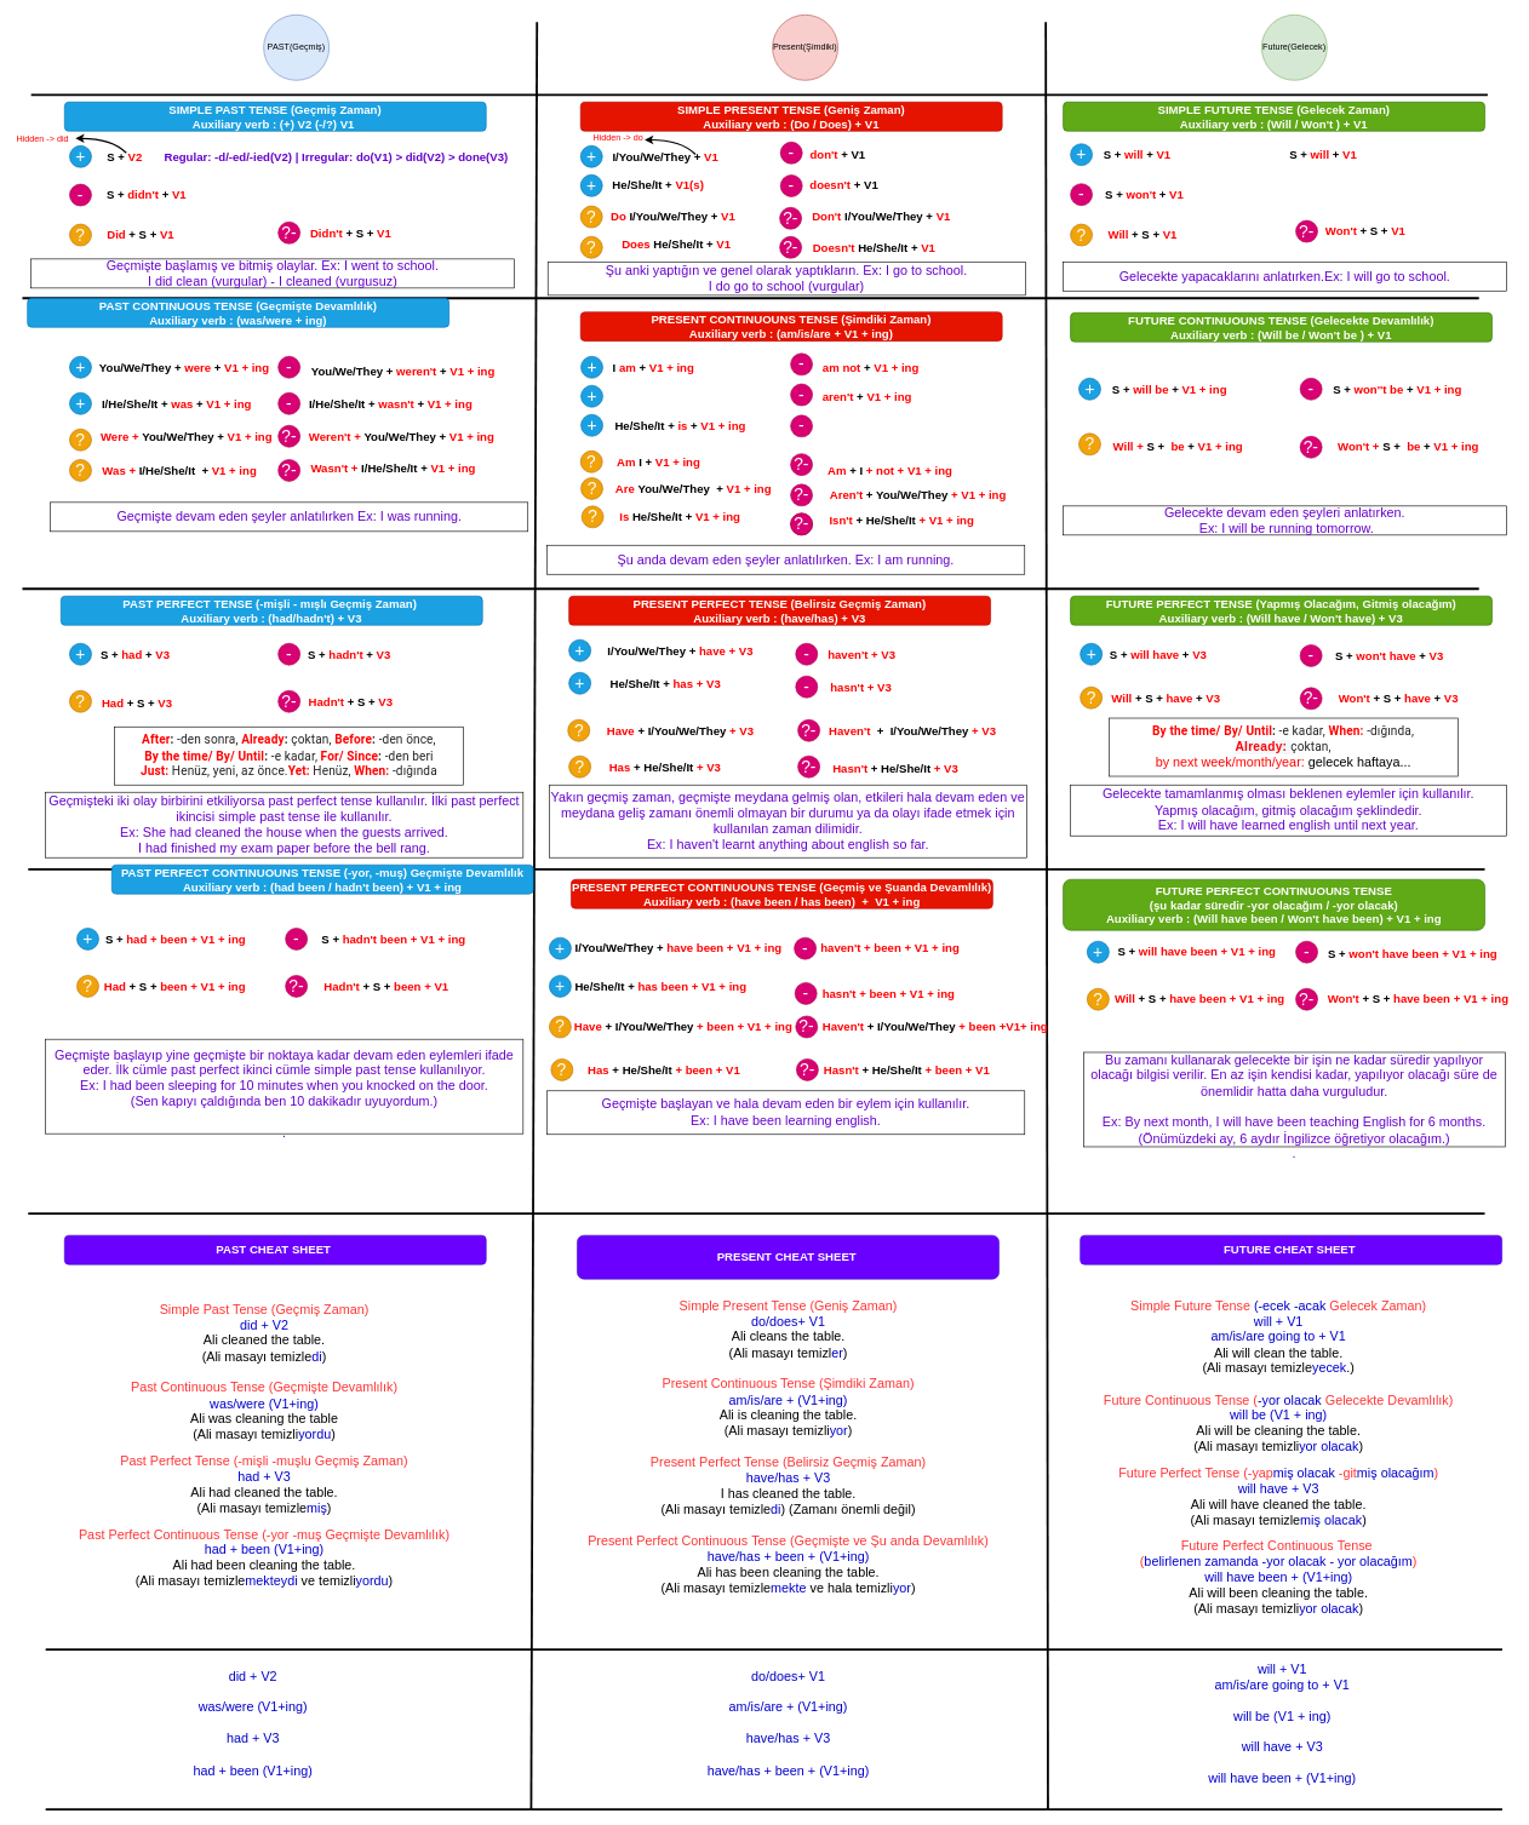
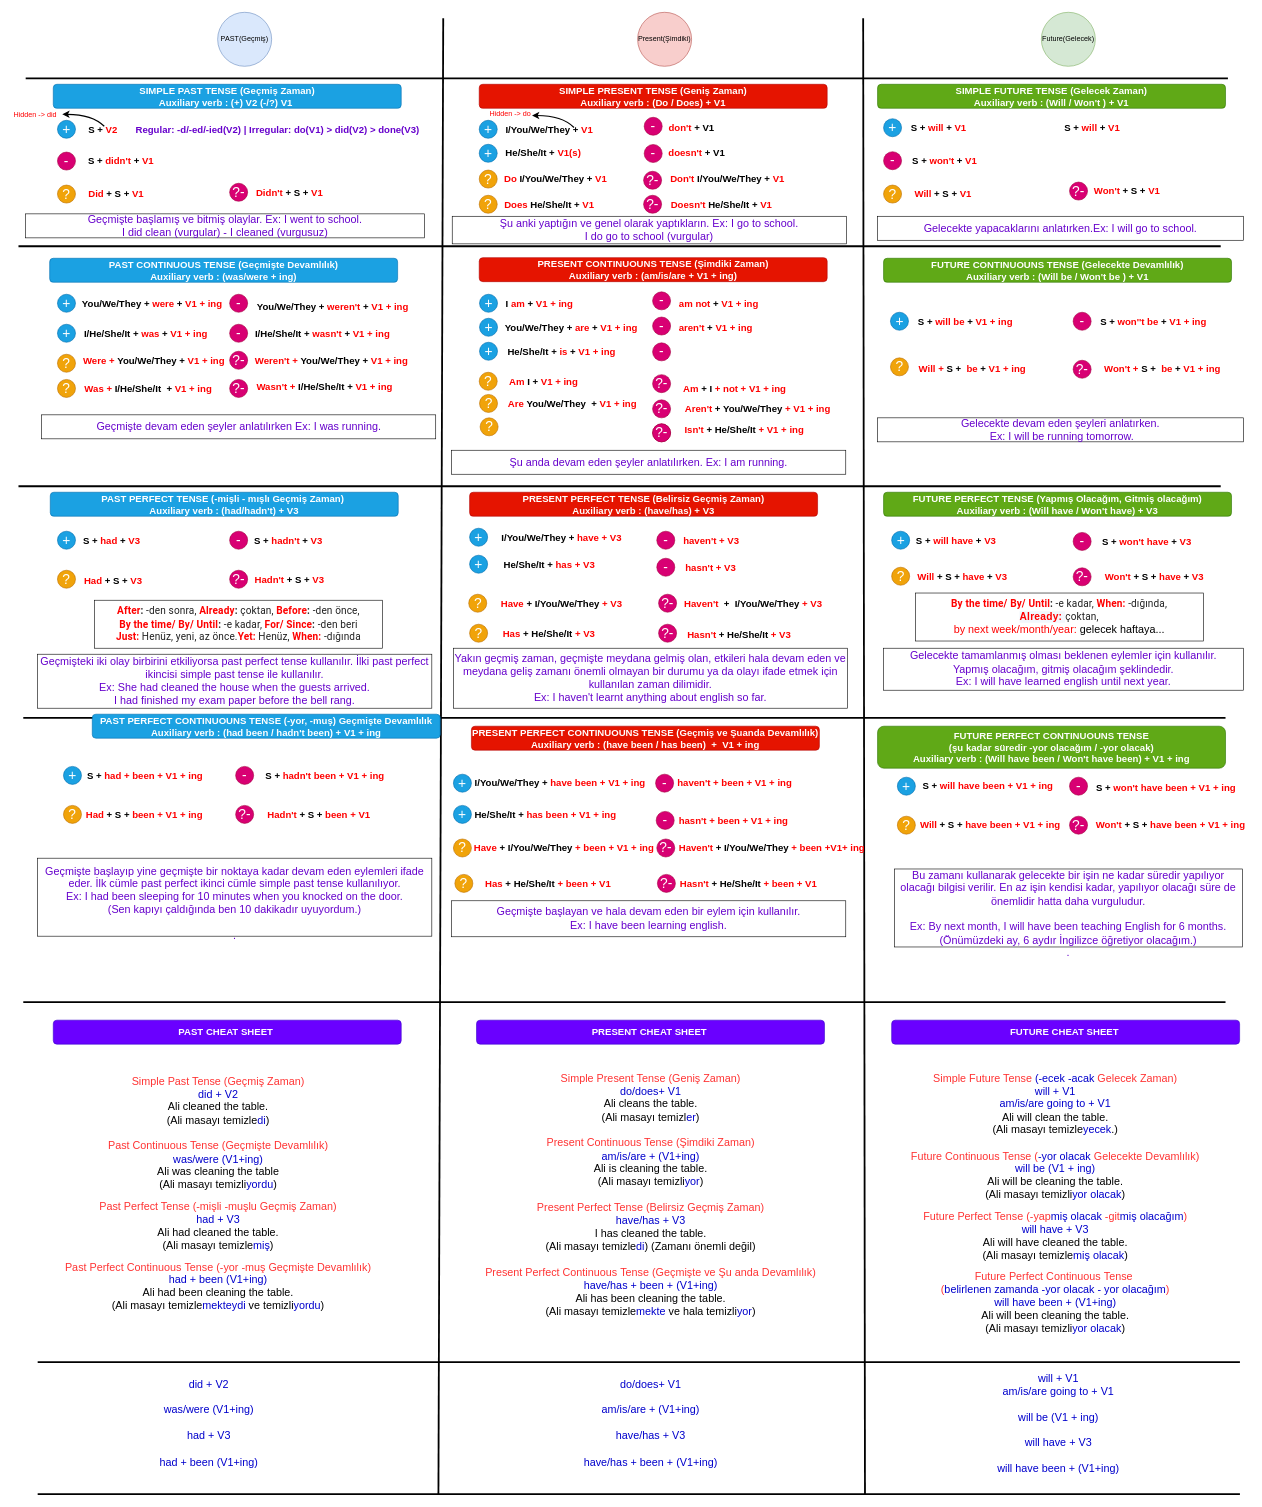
- <mxCell id="14" value="&lt;font color=&quot;#ff0000&quot; style=&quot;font-size: 16px;&quot;&gt;Does &lt;/font&gt;He/She/It + &lt;font color=&quot;#ff0000&quot; style=&quot;font-size: 16px;&quot;&gt;V1&lt;/font&gt;" style="text;html=1;strokeColor=none;fillColor=none;align=center;verticalAlign=middle;whiteSpace=wrap;rounded=0;labelBackgroundColor=none;fontSize=16;fontStyle=1" parent="1" vertex="1"><mxGeometry x="852.5" y="325" width="154" height="20" as="geometry" /></mxCell>
+ <mxCell id="14" value="&lt;font color=&quot;#ff0000&quot; style=&quot;font-size: 16px;&quot;&gt;Does &lt;/font&gt;He/She/It + &lt;font color=&quot;#ff0000&quot; style=&quot;font-size: 16px;&quot;&gt;V1&lt;/font&gt;" style="text;html=1;strokeColor=none;fillColor=none;align=center;verticalAlign=middle;whiteSpace=wrap;rounded=0;labelBackgroundColor=none;fontSize=16;fontStyle=1" parent="1" vertex="1"><mxGeometry x="837.5" y="330" width="154" height="20" as="geometry" /></mxCell>
- <mxCell id="76" value="&lt;font&gt;&lt;b style=&quot;font-size: 16px&quot;&gt;PAST CONTINUOUS TENSE (Geçmişte Devamlılık)&lt;/b&gt;&lt;br&gt;&lt;span style=&quot;font-size: 16px&quot;&gt;&lt;b&gt;Auxiliary verb : (was/were + ing)&lt;/b&gt;&lt;/span&gt;&lt;/font&gt;" style="rounded=1;whiteSpace=wrap;html=1;fillColor=#1ba1e2;strokeColor=#006EAF;fontColor=#ffffff;" parent="1" vertex="1"><mxGeometry x="37" y="410" width="580" height="40" as="geometry" /></mxCell>
+ <mxCell id="76" value="&lt;font&gt;&lt;b style=&quot;font-size: 16px&quot;&gt;PAST CONTINUOUS TENSE (Geçmişte Devamlılık)&lt;/b&gt;&lt;br&gt;&lt;span style=&quot;font-size: 16px&quot;&gt;&lt;b&gt;Auxiliary verb : (was/were + ing)&lt;/b&gt;&lt;/span&gt;&lt;/font&gt;" style="rounded=1;whiteSpace=wrap;html=1;fillColor=#1ba1e2;strokeColor=#006EAF;fontColor=#ffffff;" parent="1" vertex="1"><mxGeometry x="82" y="430" width="580" height="40" as="geometry" /></mxCell>
+ <mxCell id="54" value="You/We/They + &lt;font color=&quot;#ff0000&quot;&gt;are &lt;/font&gt;+ &lt;font color=&quot;#ff0000&quot;&gt;V1 + ing&lt;/font&gt;" style="text;html=1;strokeColor=none;fillColor=none;align=center;verticalAlign=middle;whiteSpace=wrap;rounded=0;labelBackgroundColor=none;fontSize=16;fontStyle=1" parent="1" vertex="1"><mxGeometry x="828.5" y="535" width="244.5" height="20" as="geometry" /></mxCell>
- <mxCell id="68" value="&lt;span style=&quot;color: rgb(255 , 0 , 0)&quot;&gt;Is&amp;nbsp;&lt;/span&gt;He/She/It +&amp;nbsp;&lt;span style=&quot;color: rgb(255 , 0 , 0)&quot;&gt;V1 + ing&lt;/span&gt;" style="text;html=1;strokeColor=none;fillColor=none;align=center;verticalAlign=middle;whiteSpace=wrap;rounded=0;labelBackgroundColor=none;fontSize=16;fontStyle=1" parent="1" vertex="1"><mxGeometry x="837" y="701" width="195.5" height="20" as="geometry" /></mxCell>
- <mxCell id="185" value="&lt;span style=&quot;font-size: 16px;&quot;&gt;&lt;b&gt;PRESENT CHEAT SHEET&amp;nbsp;&lt;/b&gt;&lt;/span&gt;" style="rounded=1;whiteSpace=wrap;html=1;fillColor=#6a00ff;strokeColor=#3700CC;fontColor=#ffffff;" parent="1" vertex="1"><mxGeometry x="793.5" y="1700" width="580" height="60" as="geometry" /></mxCell>
+ <mxCell id="185" value="&lt;span style=&quot;font-size: 16px;&quot;&gt;&lt;b&gt;PRESENT CHEAT SHEET&amp;nbsp;&lt;/b&gt;&lt;/span&gt;" style="rounded=1;whiteSpace=wrap;html=1;fillColor=#6a00ff;strokeColor=#3700CC;fontColor=#ffffff;" parent="1" vertex="1"><mxGeometry x="793.5" y="1700" width="580" height="40" as="geometry" /></mxCell>
